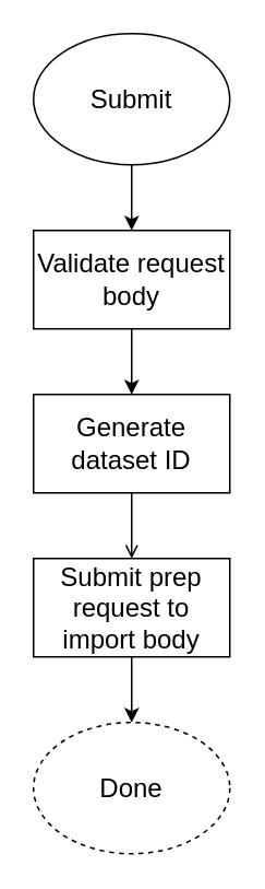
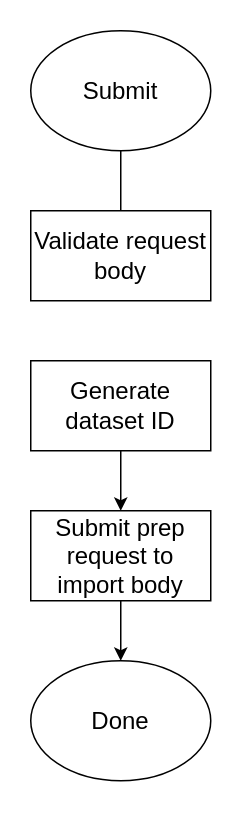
- <mxCell id="2" style="edgeStyle=orthogonalEdgeStyle;rounded=0;orthogonalLoop=1;jettySize=auto;html=1;exitX=0.5;exitY=1;exitDx=0;exitDy=0;entryX=0.5;entryY=0;entryDx=0;entryDy=0;fontSize=16;" edge="1" parent="1" source="3" target="5"><mxGeometry relative="1" as="geometry" /></mxCell>
+ <mxCell id="2" style="edgeStyle=orthogonalEdgeStyle;rounded=0;orthogonalLoop=1;jettySize=auto;html=1;exitX=0.5;exitY=1;exitDx=0;exitDy=0;entryX=0.5;entryY=0;entryDx=0;entryDy=0;fontSize=16;endArrow=none;" edge="1" parent="1" source="3" target="5"><mxGeometry relative="1" as="geometry" /></mxCell>
- <mxCell id="4" style="edgeStyle=orthogonalEdgeStyle;rounded=0;orthogonalLoop=1;jettySize=auto;html=1;exitX=0.5;exitY=1;exitDx=0;exitDy=0;entryX=0.5;entryY=0;entryDx=0;entryDy=0;fontSize=16;" edge="1" parent="1" source="5" target="7"><mxGeometry relative="1" as="geometry" /></mxCell>
- <mxCell id="6" style="edgeStyle=orthogonalEdgeStyle;rounded=0;orthogonalLoop=1;jettySize=auto;html=1;exitX=0.5;exitY=1;exitDx=0;exitDy=0;entryX=0.5;entryY=0;entryDx=0;entryDy=0;fontSize=16;endArrow=open;" edge="1" parent="1" source="7" target="9"><mxGeometry relative="1" as="geometry" /></mxCell>
+ <mxCell id="6" style="edgeStyle=orthogonalEdgeStyle;rounded=0;orthogonalLoop=1;jettySize=auto;html=1;exitX=0.5;exitY=1;exitDx=0;exitDy=0;entryX=0.5;entryY=0;entryDx=0;entryDy=0;fontSize=16;" edge="1" parent="1" source="7" target="9"><mxGeometry relative="1" as="geometry" /></mxCell>
- <mxCell id="10" value="Done" style="ellipse;whiteSpace=wrap;html=1;fontSize=16;dashed=1;" vertex="1" parent="1"><mxGeometry y="440" width="120" height="80" as="geometry" x="20" /></mxCell>
+ <mxCell id="10" value="Done" style="ellipse;whiteSpace=wrap;html=1;fontSize=16;" vertex="1" parent="1"><mxGeometry y="440" width="120" height="80" as="geometry" x="20" /></mxCell>
